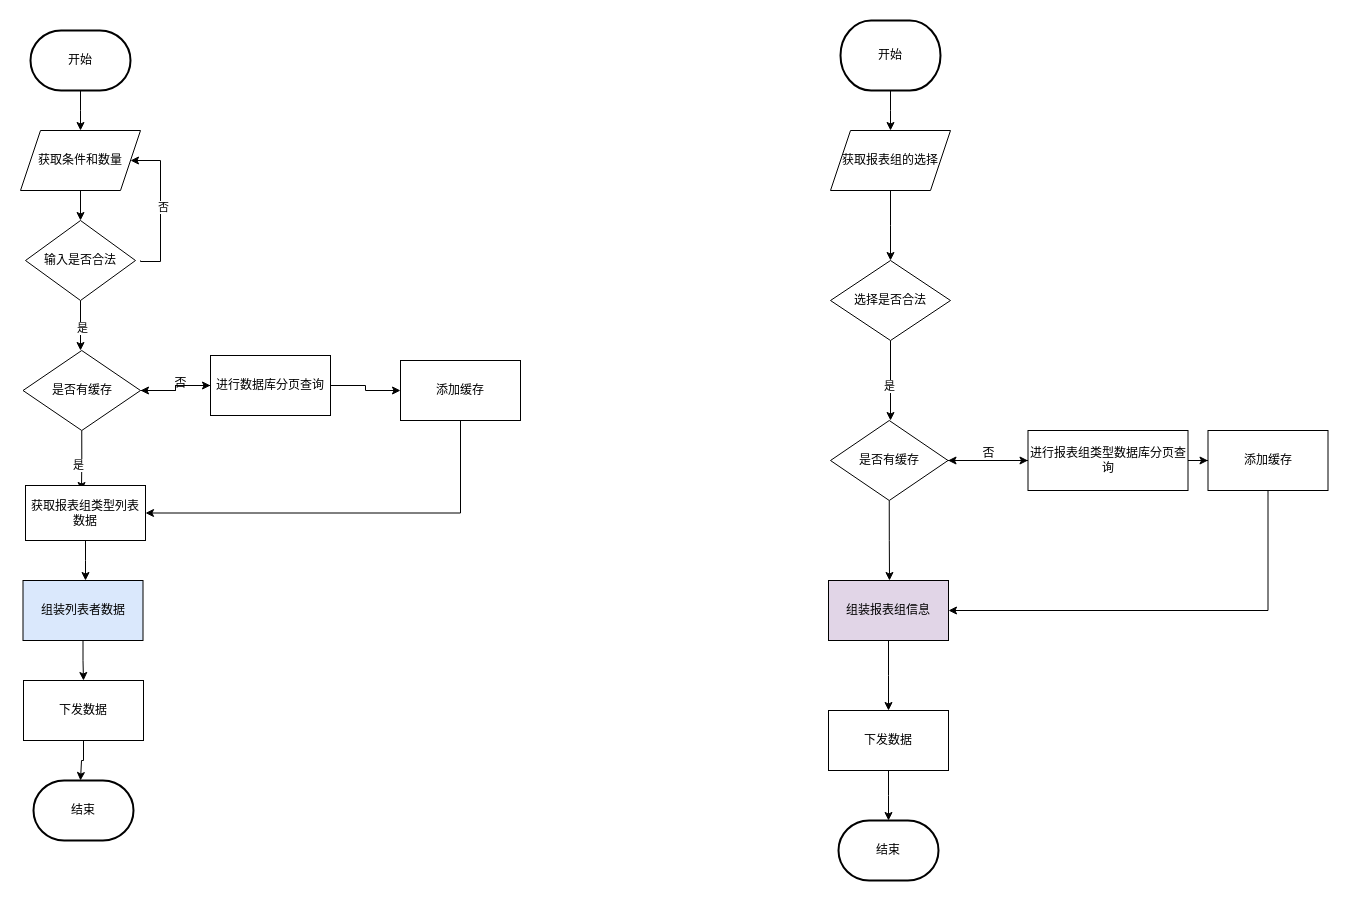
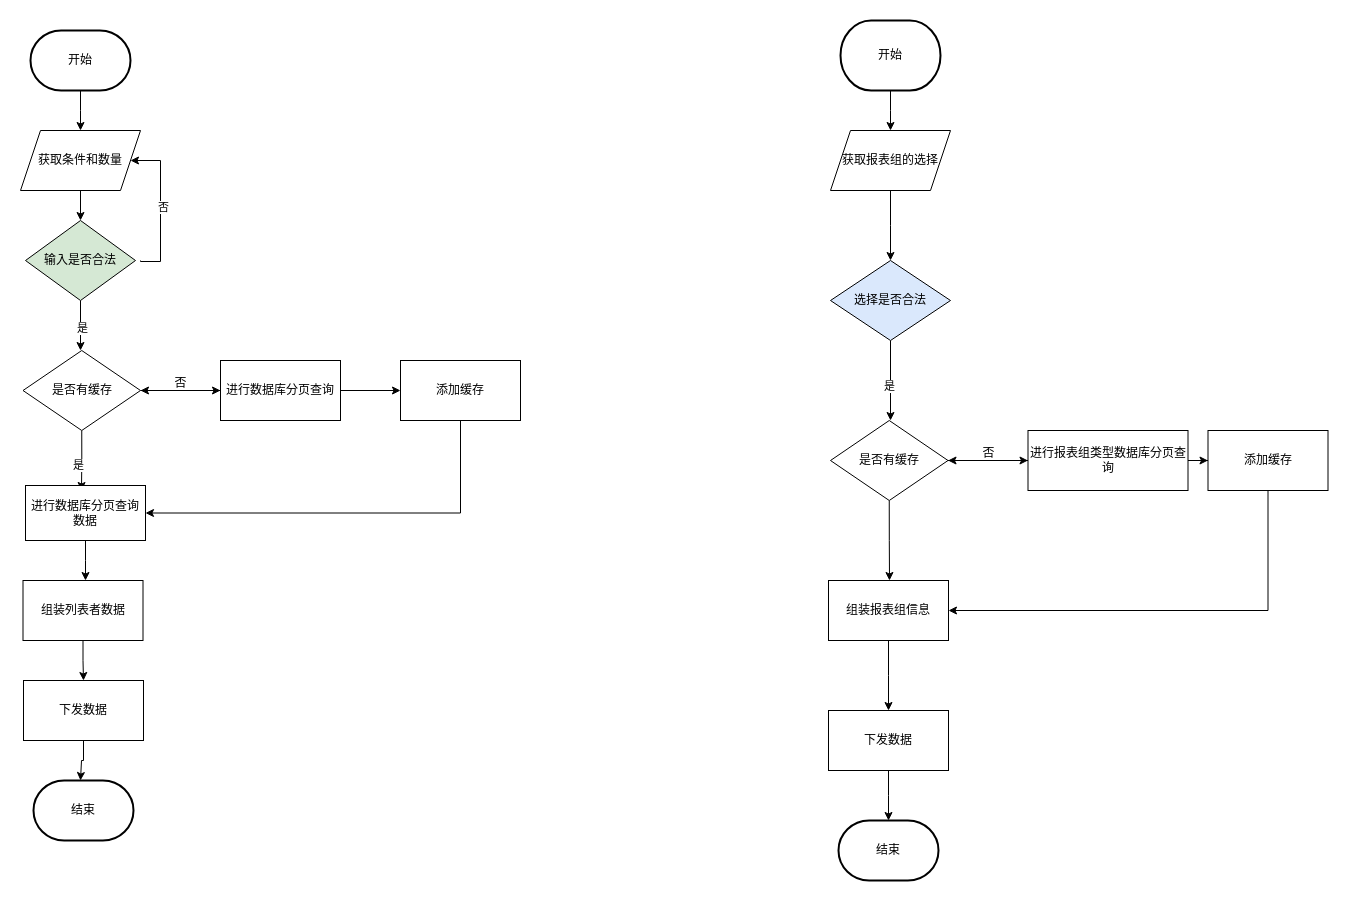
- <mxCell id="10" value="输入是否合法" style="rhombus;whiteSpace=wrap;html=1;" vertex="1" parent="1"><mxGeometry x="25" y="220" width="110" height="80" as="geometry" /></mxCell>
+ <mxCell id="10" value="输入是否合法" style="rhombus;whiteSpace=wrap;html=1;fillColor=#d5e8d4;" vertex="1" parent="1"><mxGeometry x="25" y="220" width="110" height="80" as="geometry" /></mxCell>
- <mxCell id="34" value="选择是否合法" style="rhombus;whiteSpace=wrap;html=1;" vertex="1" parent="1"><mxGeometry x="830" y="260" width="120" height="80" as="geometry" /></mxCell>
+ <mxCell id="34" value="选择是否合法" style="rhombus;whiteSpace=wrap;html=1;fillColor=#dae8fc;" vertex="1" parent="1"><mxGeometry x="830" y="260" width="120" height="80" as="geometry" /></mxCell>
- <mxCell id="17" value="进行数据库分页查询" style="rounded=0;whiteSpace=wrap;html=1;" vertex="1" parent="1"><mxGeometry x="210" y="355" width="120" height="60" as="geometry" /></mxCell>
+ <mxCell id="17" value="进行数据库分页查询" style="rounded=0;whiteSpace=wrap;html=1;" vertex="1" parent="1"><mxGeometry x="220" y="360" width="120" height="60" as="geometry" /></mxCell>
- <mxCell id="22" value="获取报表组类型列表&lt;div&gt;数据&lt;/div&gt;" style="rounded=0;whiteSpace=wrap;html=1;" vertex="1" parent="1"><mxGeometry x="25" y="485" width="120" height="55" as="geometry" /></mxCell>
+ <mxCell id="22" value="进行数据库分页查询&lt;div&gt;数据&lt;/div&gt;" style="rounded=0;whiteSpace=wrap;html=1;" vertex="1" parent="1"><mxGeometry x="25" y="485" width="120" height="55" as="geometry" /></mxCell>
- <mxCell id="24" value="组装列表者数据" style="rounded=0;whiteSpace=wrap;html=1;fillColor=#dae8fc;" vertex="1" parent="1"><mxGeometry x="22.5" y="580" width="120" height="60" as="geometry" /></mxCell>
+ <mxCell id="24" value="组装列表者数据" style="rounded=0;whiteSpace=wrap;html=1;" vertex="1" parent="1"><mxGeometry x="22.5" y="580" width="120" height="60" as="geometry" /></mxCell>
- <mxCell id="45" value="组装报表组信息" style="rounded=0;whiteSpace=wrap;html=1;fillColor=#e1d5e7;" vertex="1" parent="1"><mxGeometry x="828" y="580" width="120" height="60" as="geometry" /></mxCell>
+ <mxCell id="45" value="组装报表组信息" style="rounded=0;whiteSpace=wrap;html=1;" vertex="1" parent="1"><mxGeometry x="828" y="580" width="120" height="60" as="geometry" /></mxCell>
